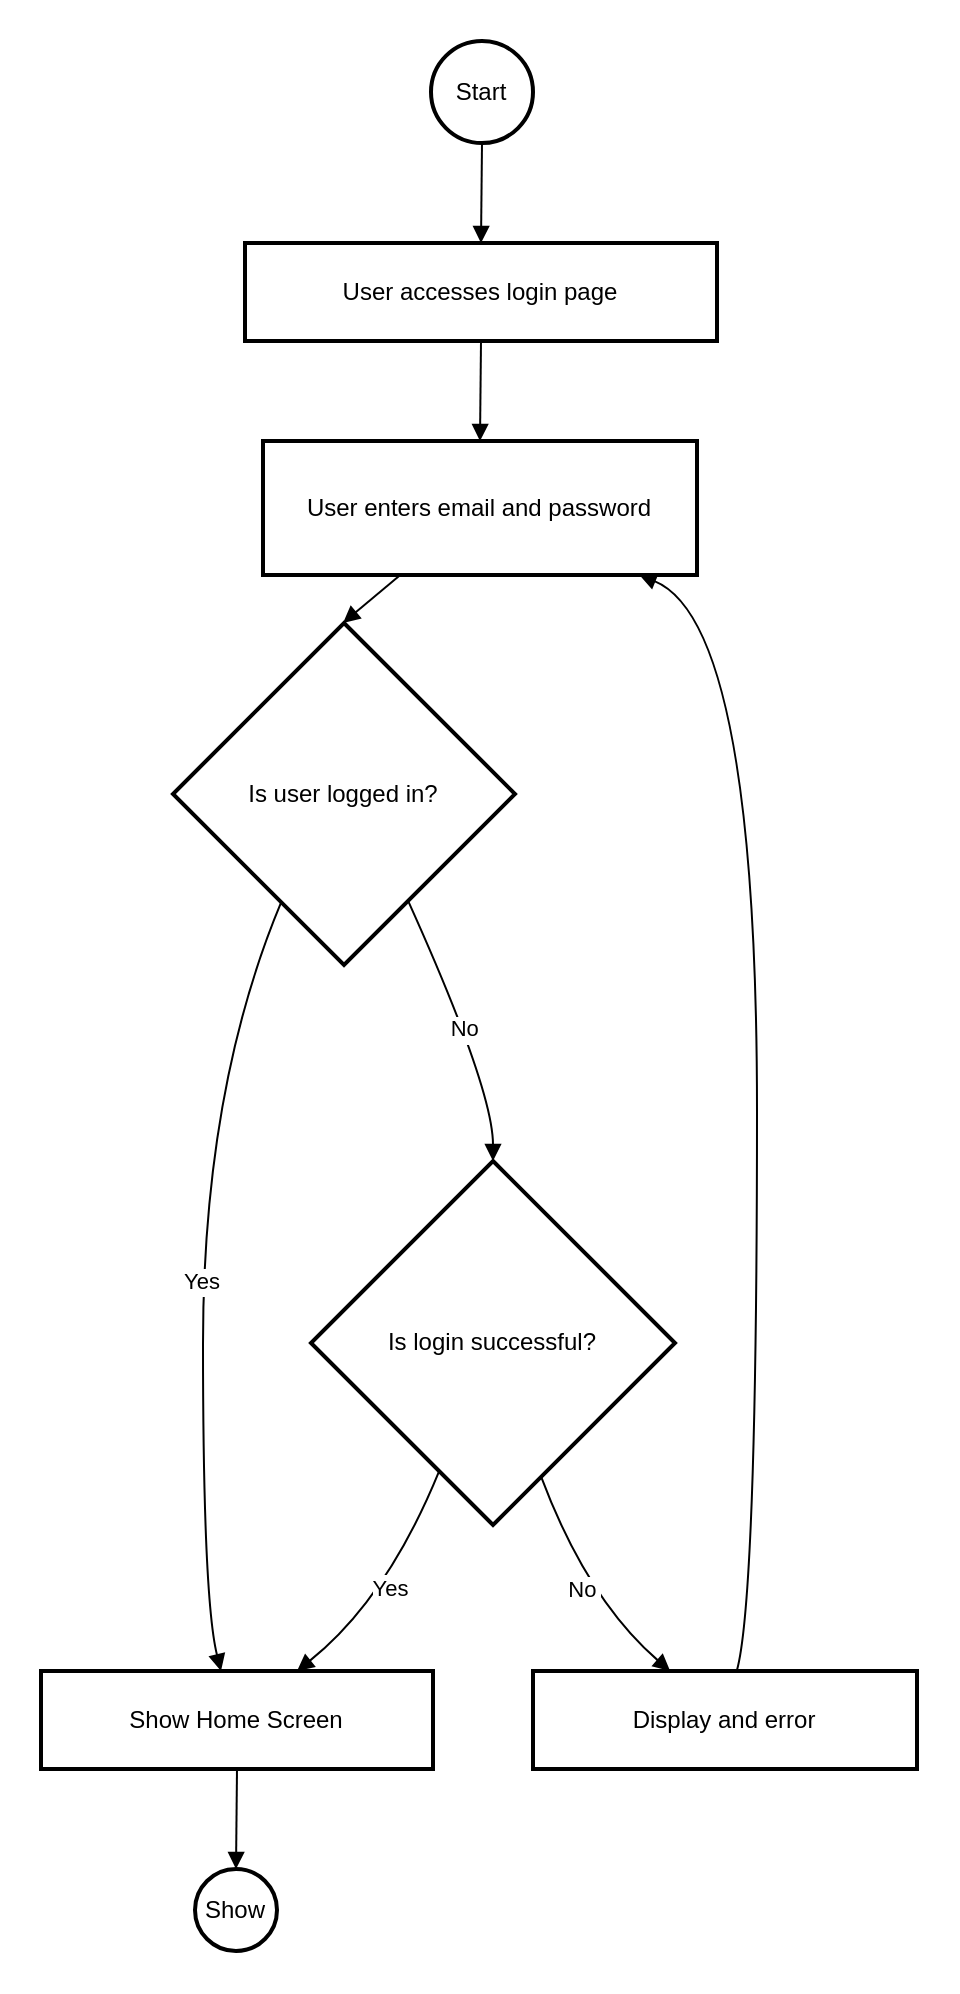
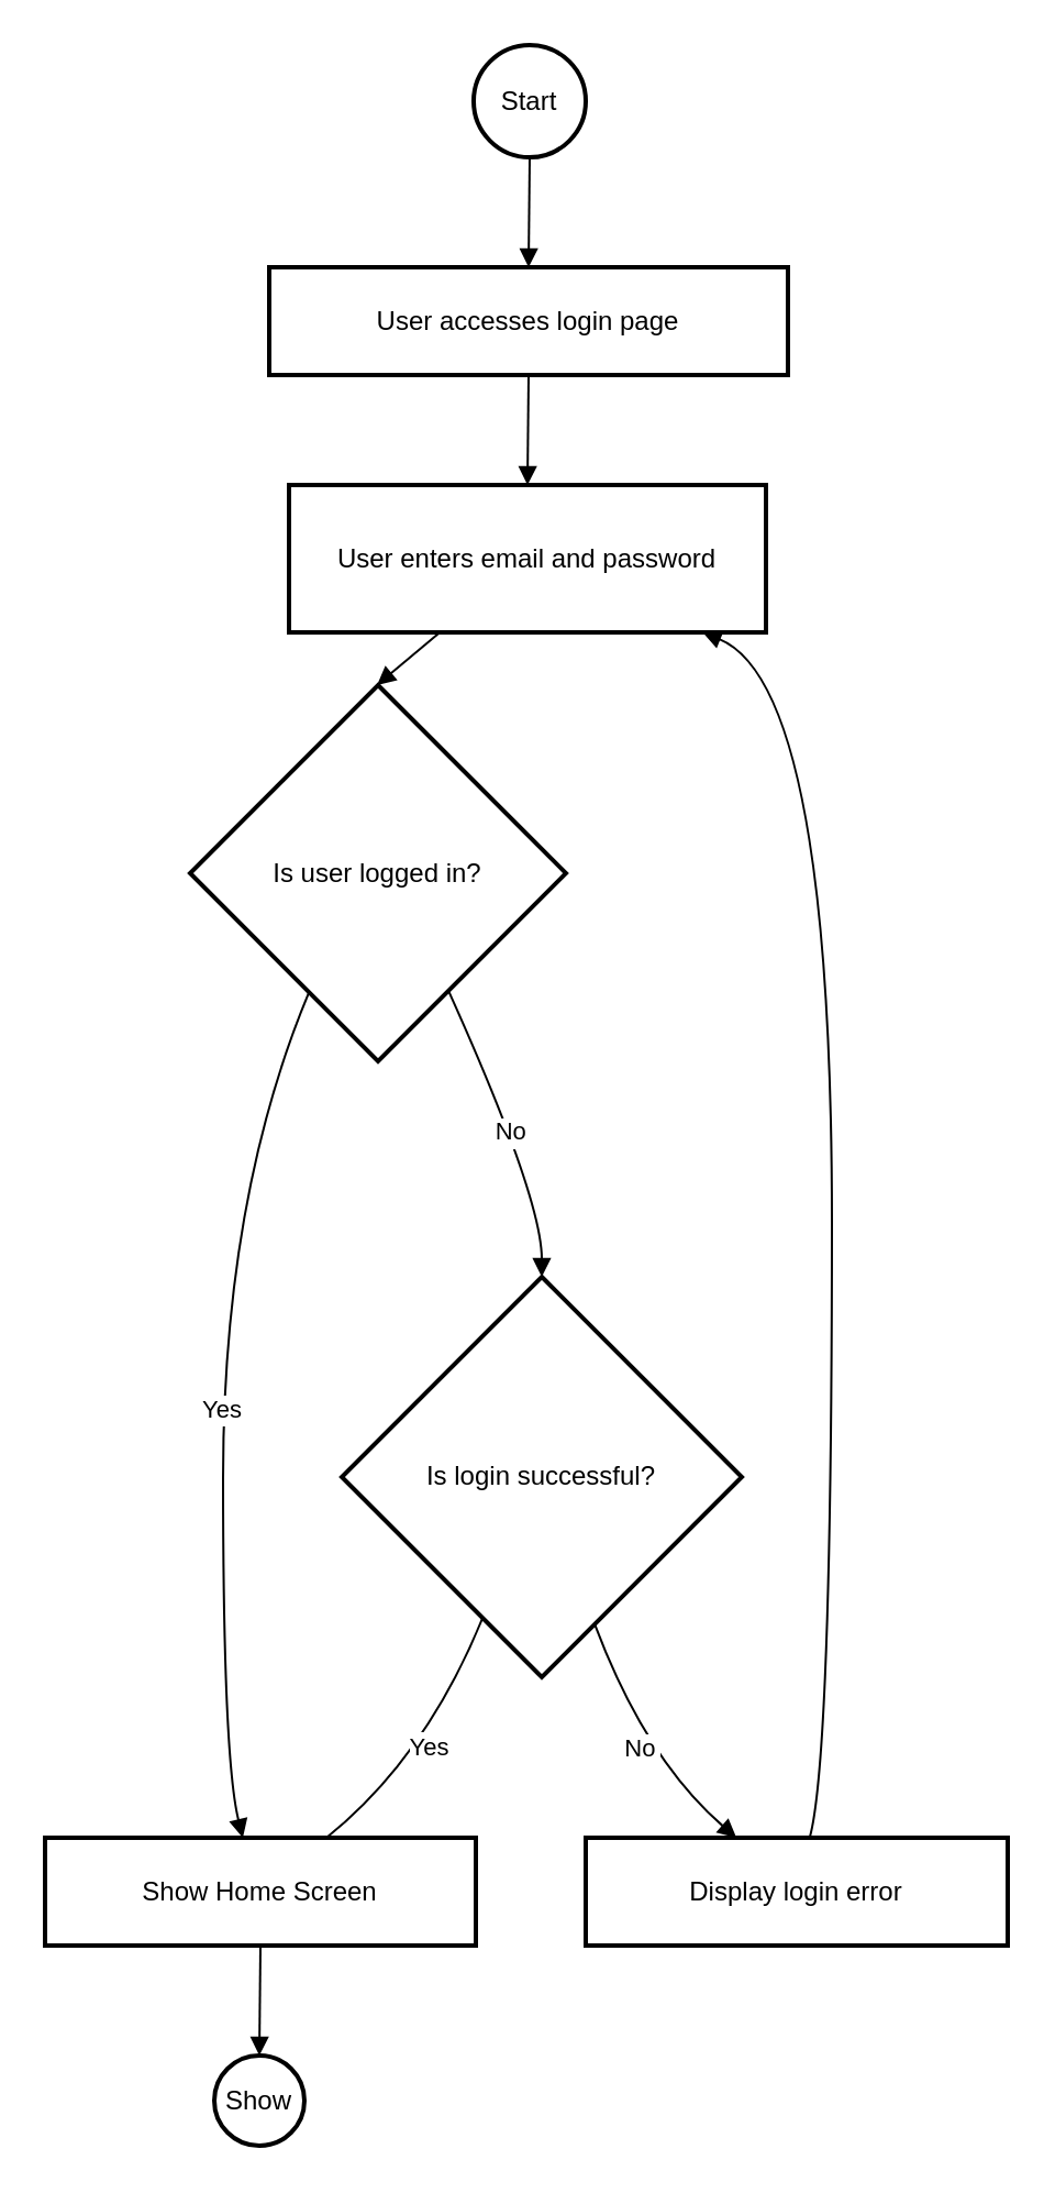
- <mxCell id="15" value="Yes" style="curved=1;startArrow=none;endArrow=block;exitX=0.29;exitY=1;entryX=0.65;entryY=0.01;rounded=0;" edge="1" parent="1" source="7" target="6"><mxGeometry relative="1" as="geometry"><Array as="points"><mxPoint x="193" y="799" /></Array></mxGeometry></mxCell>
+ <mxCell id="15" value="Yes" style="curved=1;startArrow=none;endArrow=none;exitX=0.29;exitY=1;entryX=0.65;entryY=0.01;rounded=0;" edge="1" parent="1" source="7" target="6"><mxGeometry relative="1" as="geometry"><Array as="points"><mxPoint x="193" y="799" /></Array></mxGeometry></mxCell>
- <mxCell id="8" value="Display and error" style="whiteSpace=wrap;strokeWidth=2;" vertex="1" parent="1"><mxGeometry x="266" y="835" width="192" height="49" as="geometry" /></mxCell>
+ <mxCell id="8" value="Display login error" style="whiteSpace=wrap;strokeWidth=2;" vertex="1" parent="1"><mxGeometry x="266" y="835" width="192" height="49" as="geometry" /></mxCell>
